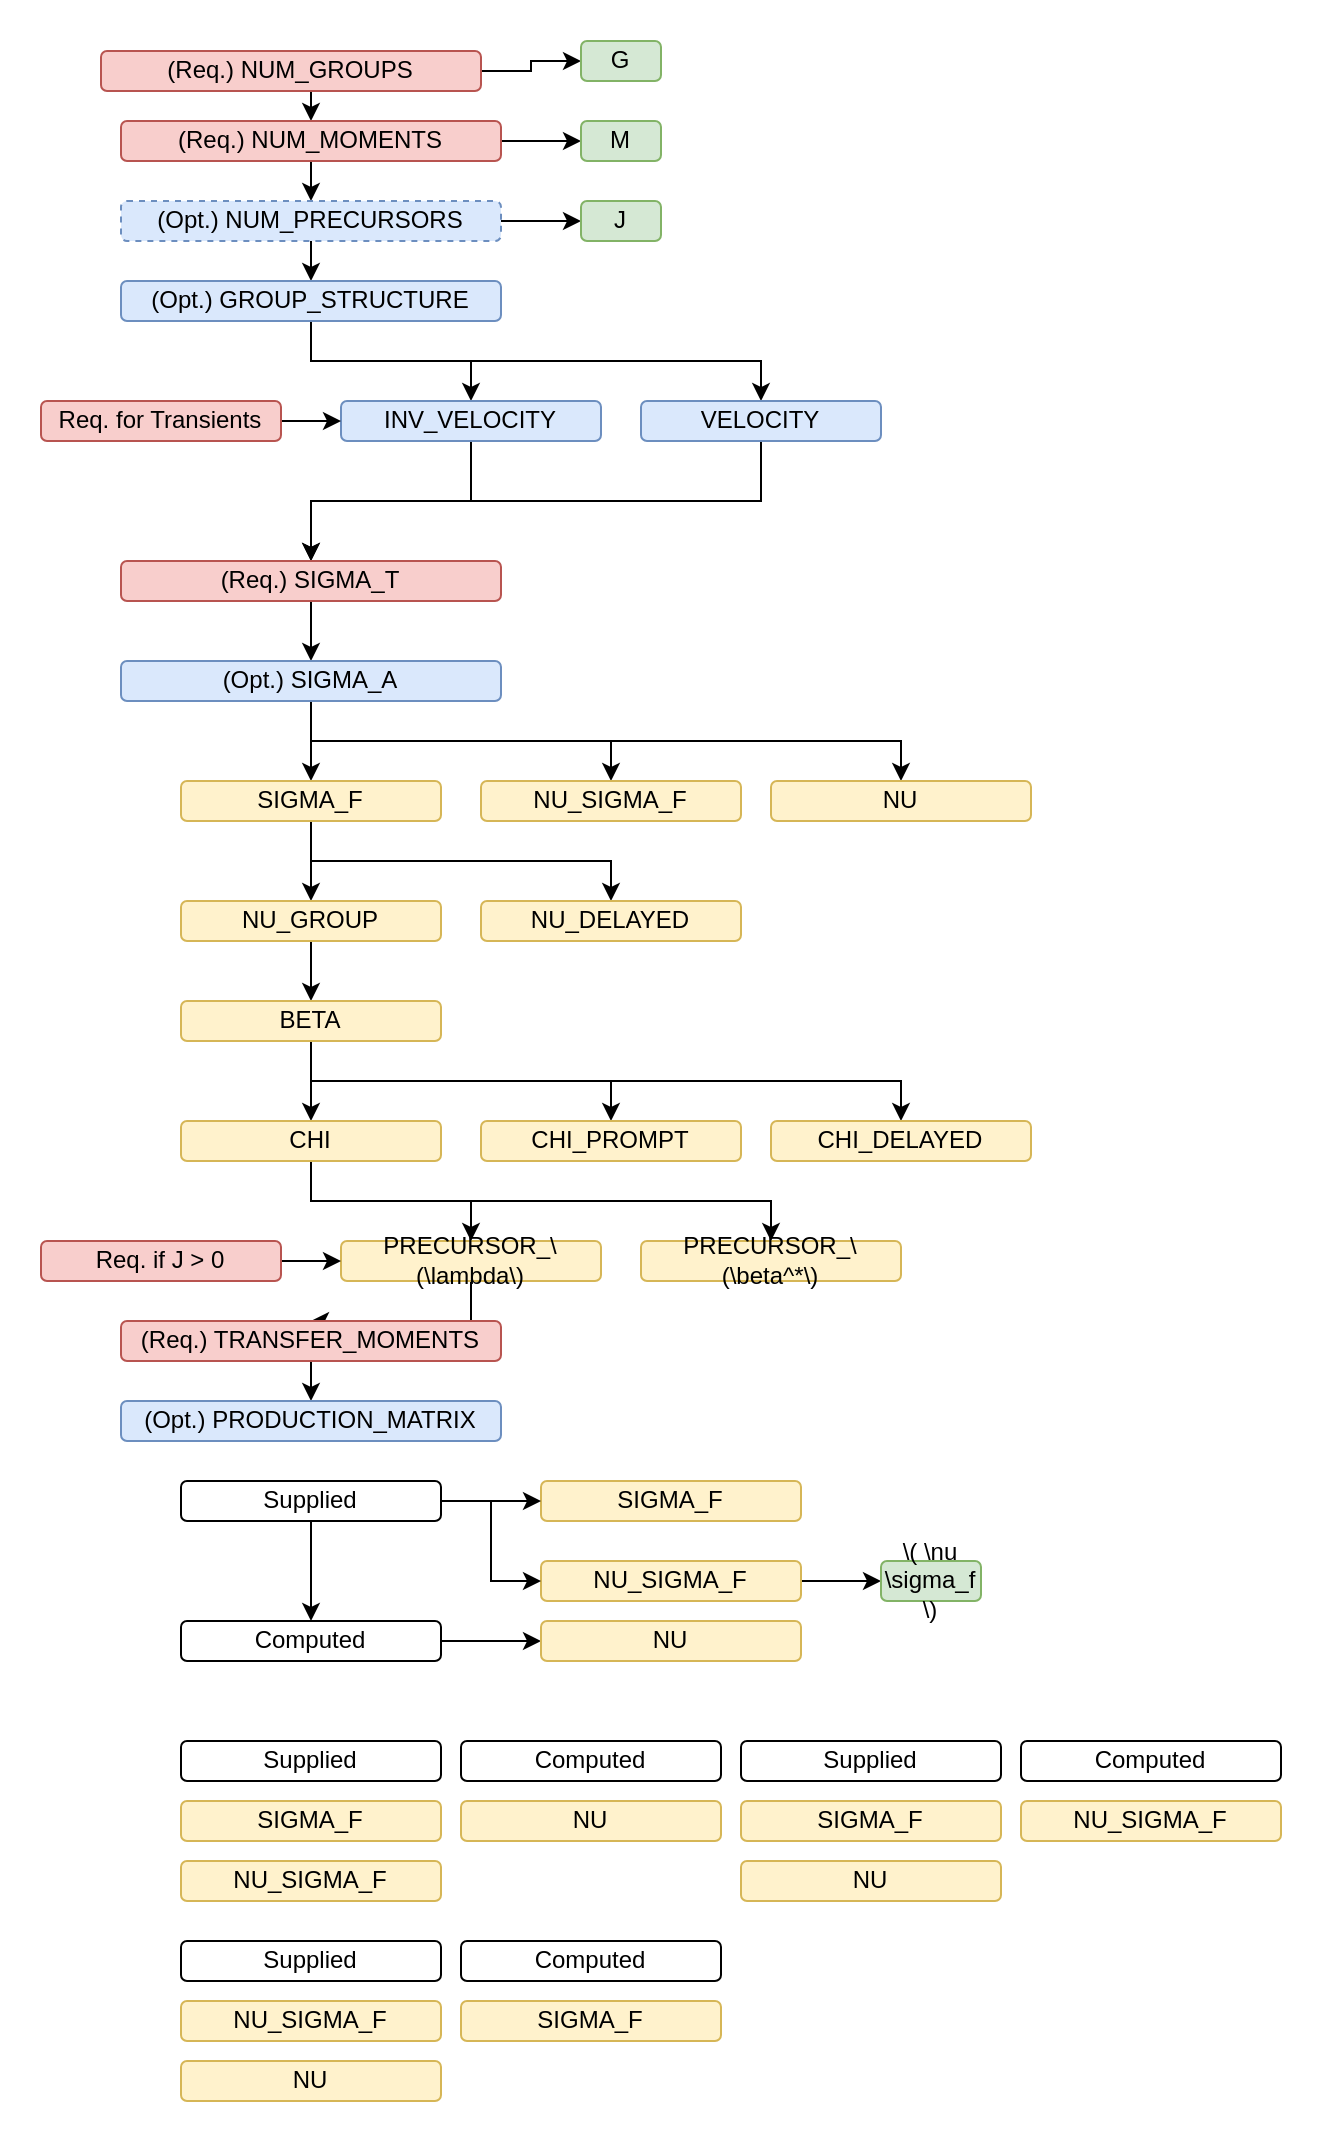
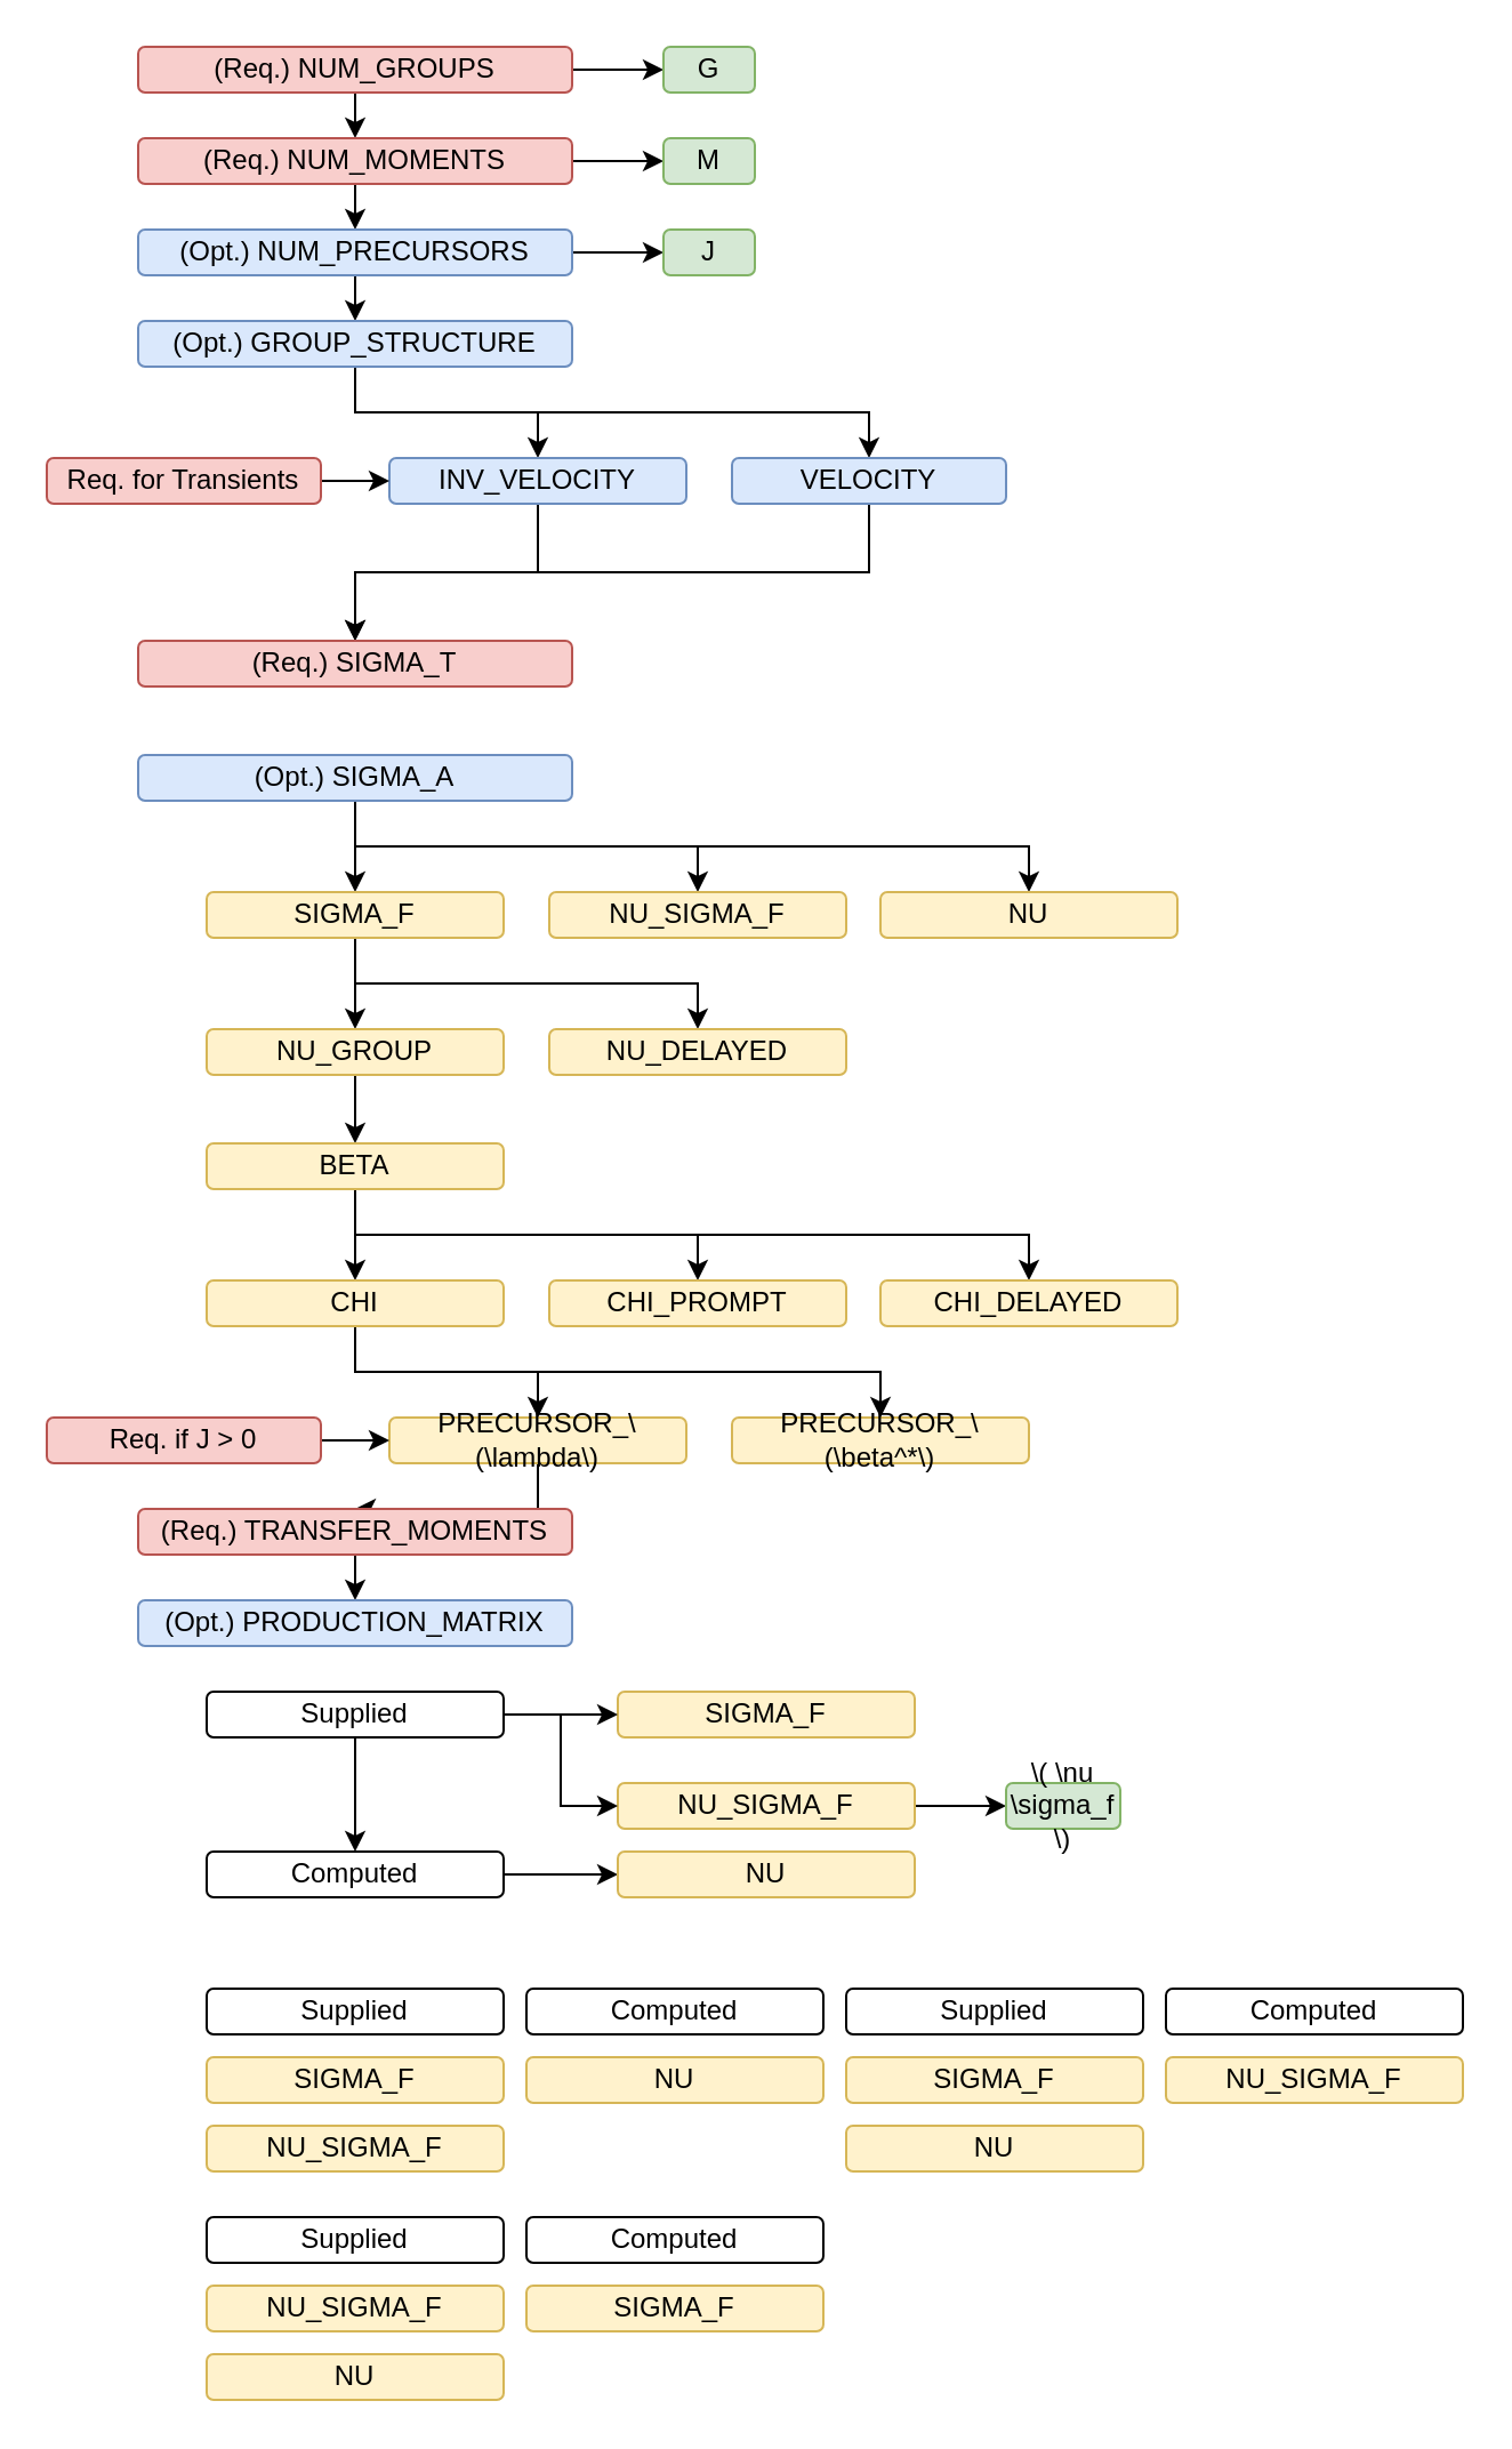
- <mxCell id="4" value="(Req.) NUM_GROUPS" style="rounded=1;whiteSpace=wrap;html=1;fillColor=#f8cecc;strokeColor=#b85450;" vertex="1" parent="1"><mxGeometry x="50" y="25" width="190" height="20" as="geometry" /></mxCell>
+ <mxCell id="4" value="(Req.) NUM_GROUPS" style="rounded=1;whiteSpace=wrap;html=1;fillColor=#f8cecc;strokeColor=#b85450;" vertex="1" parent="1"><mxGeometry x="60" y="20" width="190" height="20" as="geometry" /></mxCell>
- <mxCell id="10" value="(Opt.) NUM_PRECURSORS" style="rounded=1;whiteSpace=wrap;html=1;fillColor=#dae8fc;strokeColor=#6c8ebf;dashed=1;" vertex="1" parent="1"><mxGeometry x="60" y="100" width="190" height="20" as="geometry" /></mxCell>
+ <mxCell id="10" value="(Opt.) NUM_PRECURSORS" style="rounded=1;whiteSpace=wrap;html=1;fillColor=#dae8fc;strokeColor=#6c8ebf;" vertex="1" parent="1"><mxGeometry x="60" y="100" width="190" height="20" as="geometry" /></mxCell>
- <mxCell id="25" style="edgeStyle=orthogonalEdgeStyle;rounded=0;orthogonalLoop=1;jettySize=auto;html=1;exitX=0.5;exitY=1;exitDx=0;exitDy=0;entryX=0.5;entryY=0;entryDx=0;entryDy=0;" edge="1" parent="1" source="26" target="30"><mxGeometry relative="1" as="geometry" /></mxCell>
